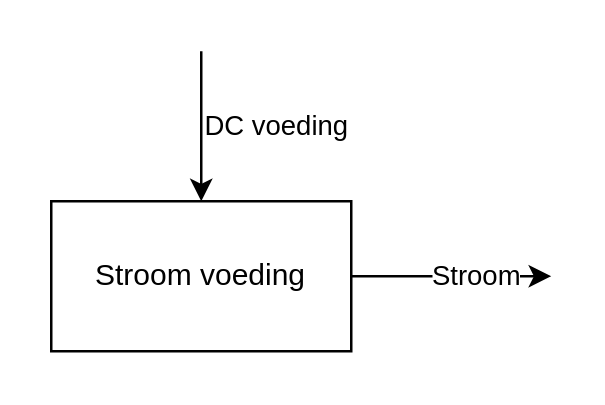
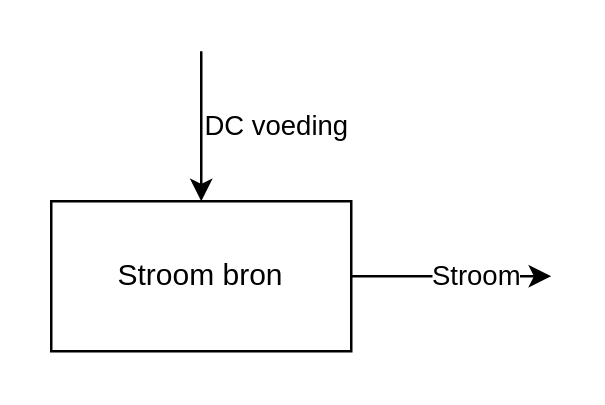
- <mxCell id="3" value="Stroom voeding" style="rounded=0;whiteSpace=wrap;html=1;" vertex="1" parent="1"><mxGeometry x="20" y="80" width="120" height="60" as="geometry" /></mxCell>
+ <mxCell id="3" value="Stroom bron" style="rounded=0;whiteSpace=wrap;html=1;" vertex="1" parent="1"><mxGeometry x="20" y="80" width="120" height="60" as="geometry" /></mxCell>
